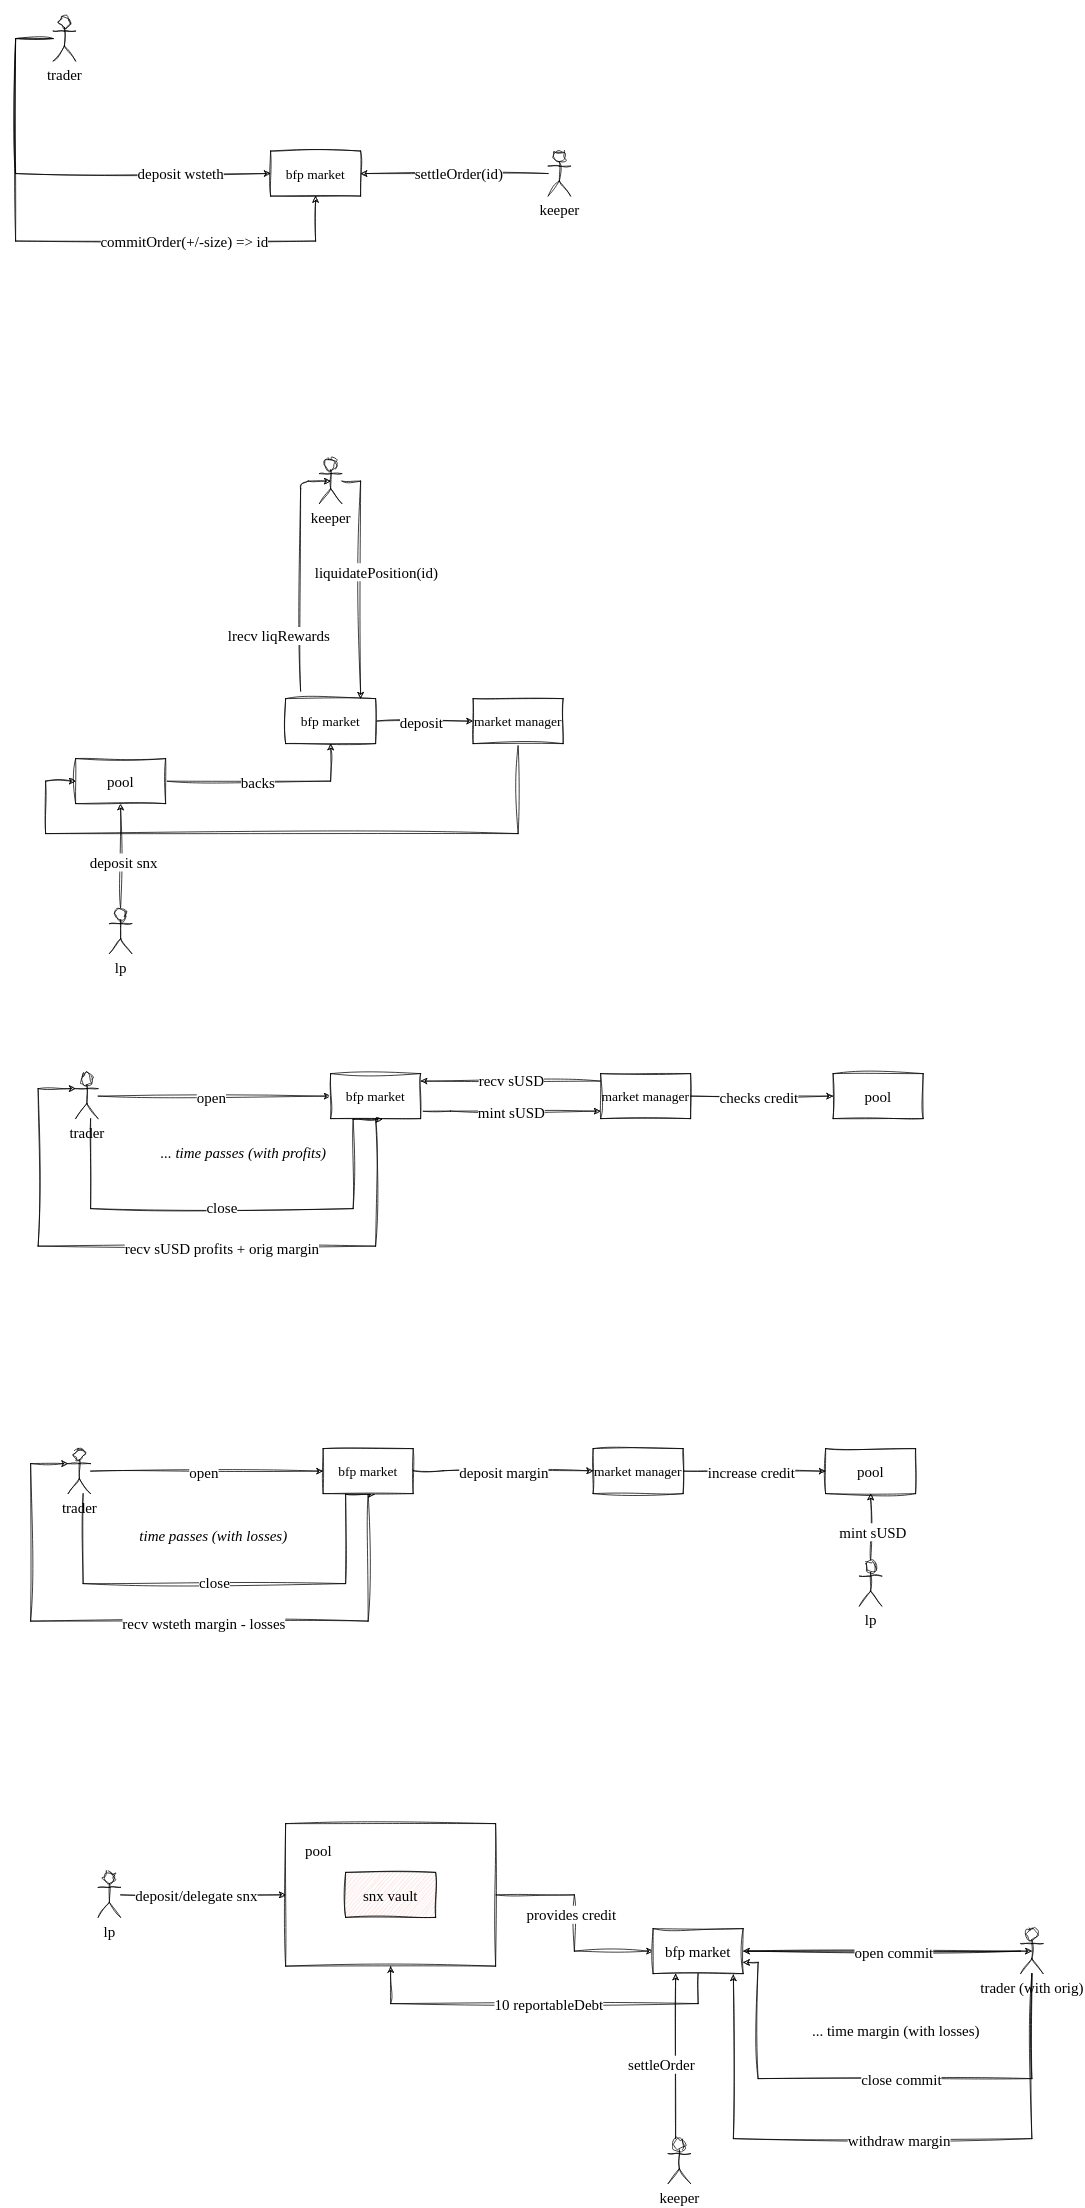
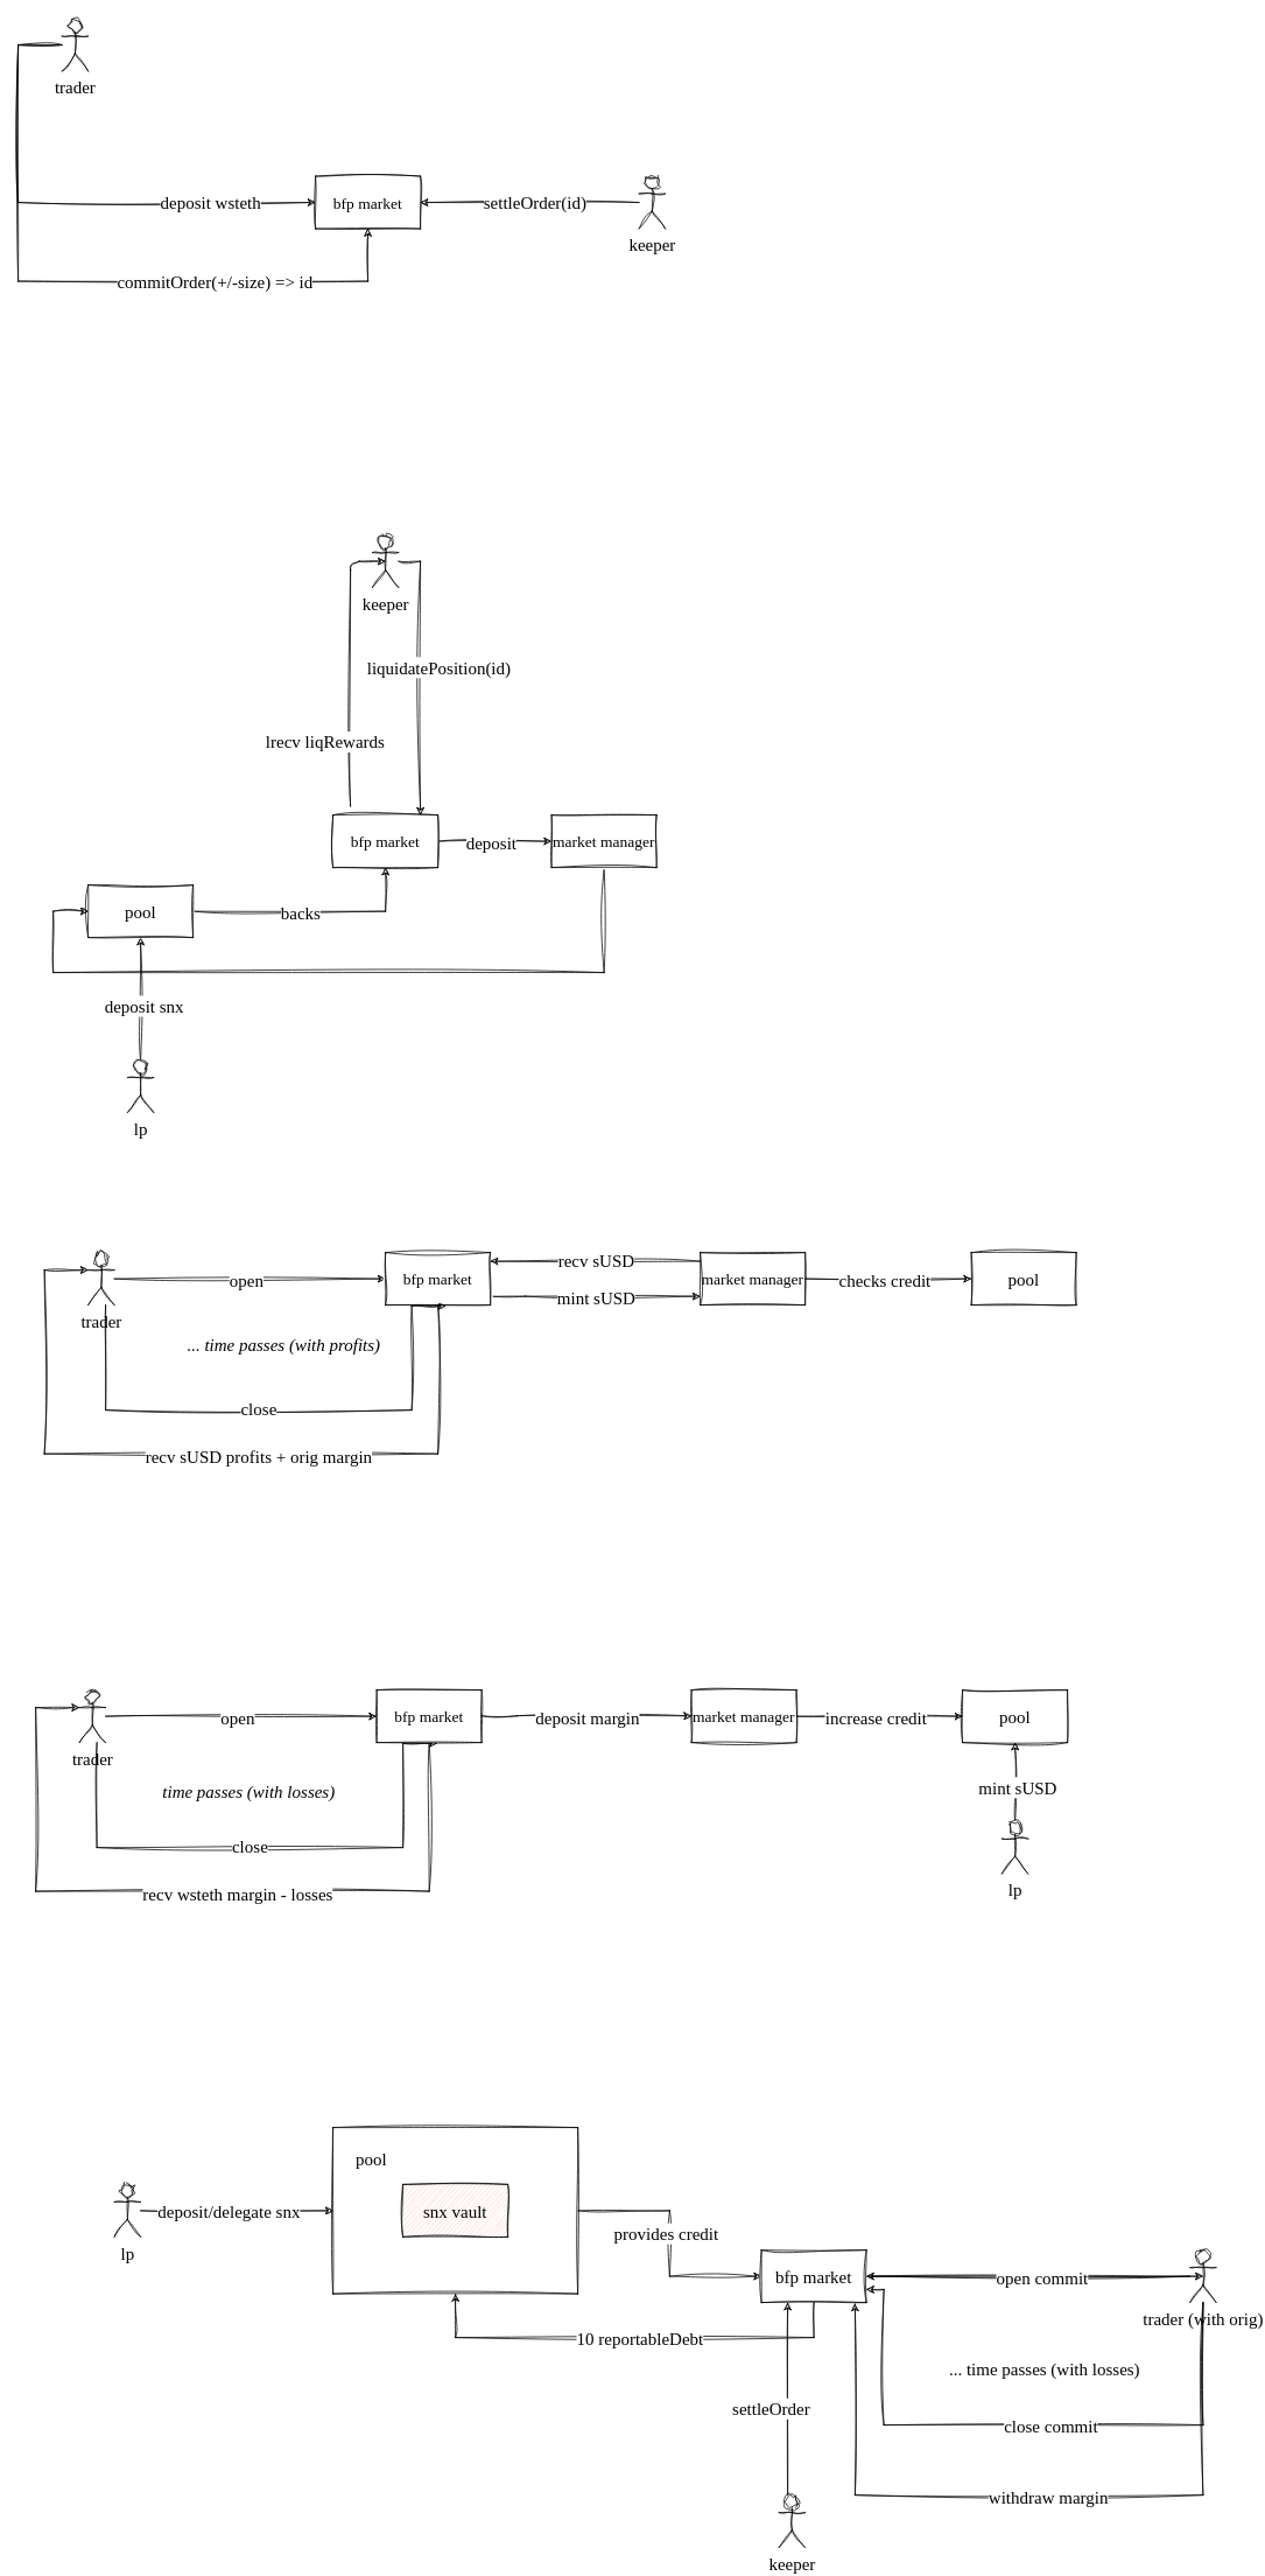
- <mxCell id="81" value="... time margin (with losses)" style="text;html=1;strokeColor=none;fillColor=none;align=center;verticalAlign=middle;whiteSpace=wrap;rounded=0;fontSize=20;fontFamily=Architects Daughter;" parent="1" vertex="1"><mxGeometry x="1070" y="2691" width="247.5" height="30" as="geometry" /></mxCell>
+ <mxCell id="81" value="... time passes (with losses)" style="text;html=1;strokeColor=none;fillColor=none;align=center;verticalAlign=middle;whiteSpace=wrap;rounded=0;fontSize=20;fontFamily=Architects Daughter;" parent="1" vertex="1"><mxGeometry x="1070" y="2691" width="247.5" height="30" as="geometry" /></mxCell>
